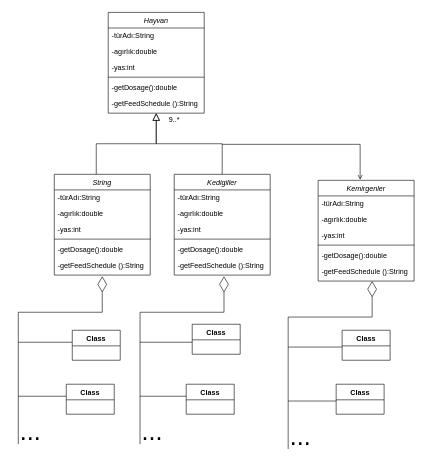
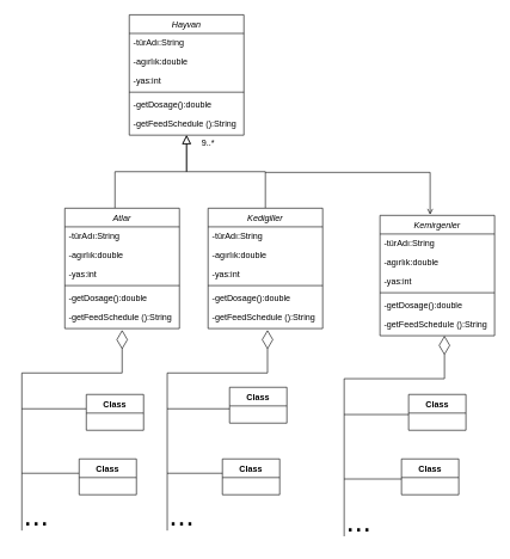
- <mxCell id="13" value="String" style="swimlane;fontStyle=2;align=center;verticalAlign=top;childLayout=stackLayout;horizontal=1;startSize=26;horizontalStack=0;resizeParent=1;resizeLast=0;collapsible=1;marginBottom=0;rounded=0;shadow=0;strokeWidth=1;" vertex="1" parent="1"><mxGeometry x="90" y="290" width="160" height="168" as="geometry"><mxRectangle x="230" y="140" width="160" height="26" as="alternateBounds" /></mxGeometry></mxCell>
+ <mxCell id="13" value="Atlar" style="swimlane;fontStyle=2;align=center;verticalAlign=top;childLayout=stackLayout;horizontal=1;startSize=26;horizontalStack=0;resizeParent=1;resizeLast=0;collapsible=1;marginBottom=0;rounded=0;shadow=0;strokeWidth=1;" vertex="1" parent="1"><mxGeometry x="90" y="290" width="160" height="168" as="geometry"><mxRectangle x="230" y="140" width="160" height="26" as="alternateBounds" /></mxGeometry></mxCell>
